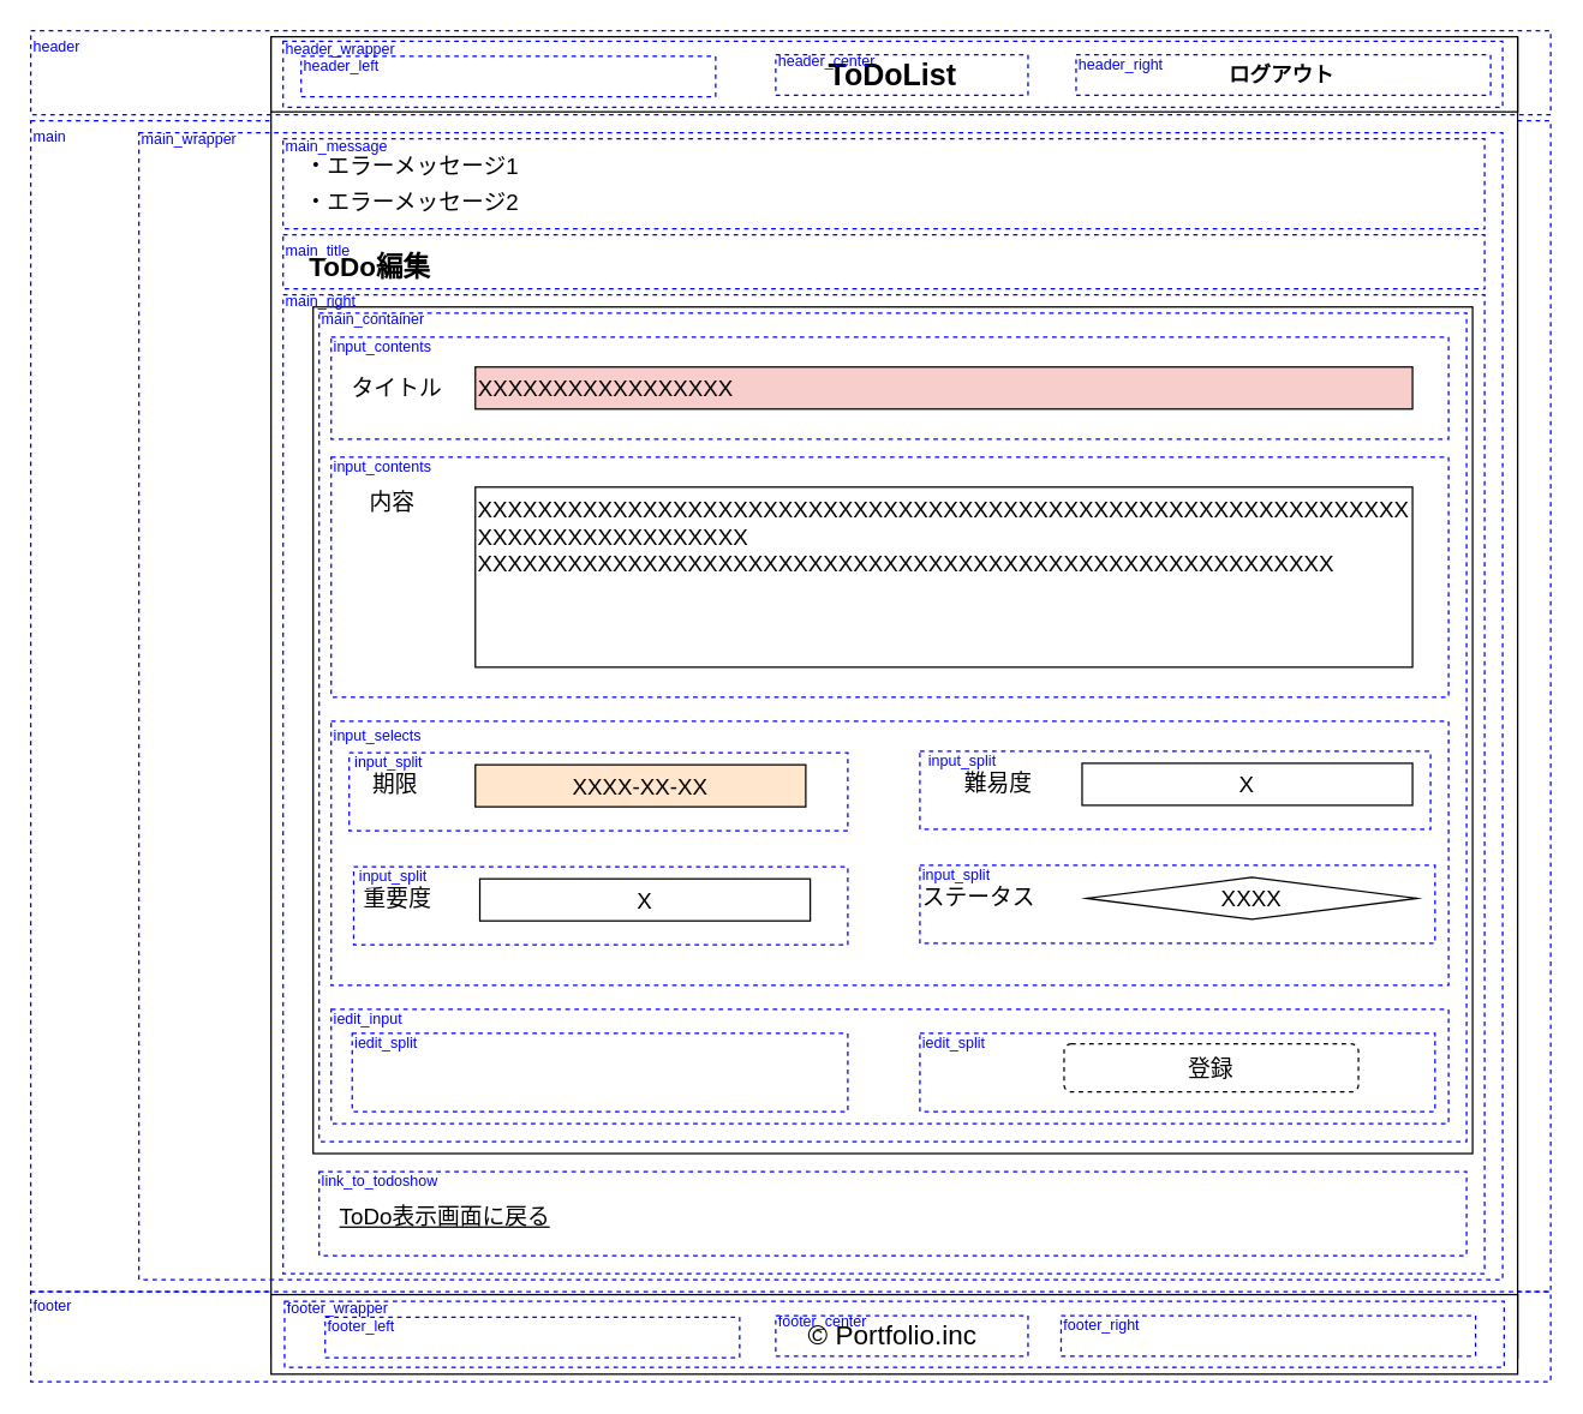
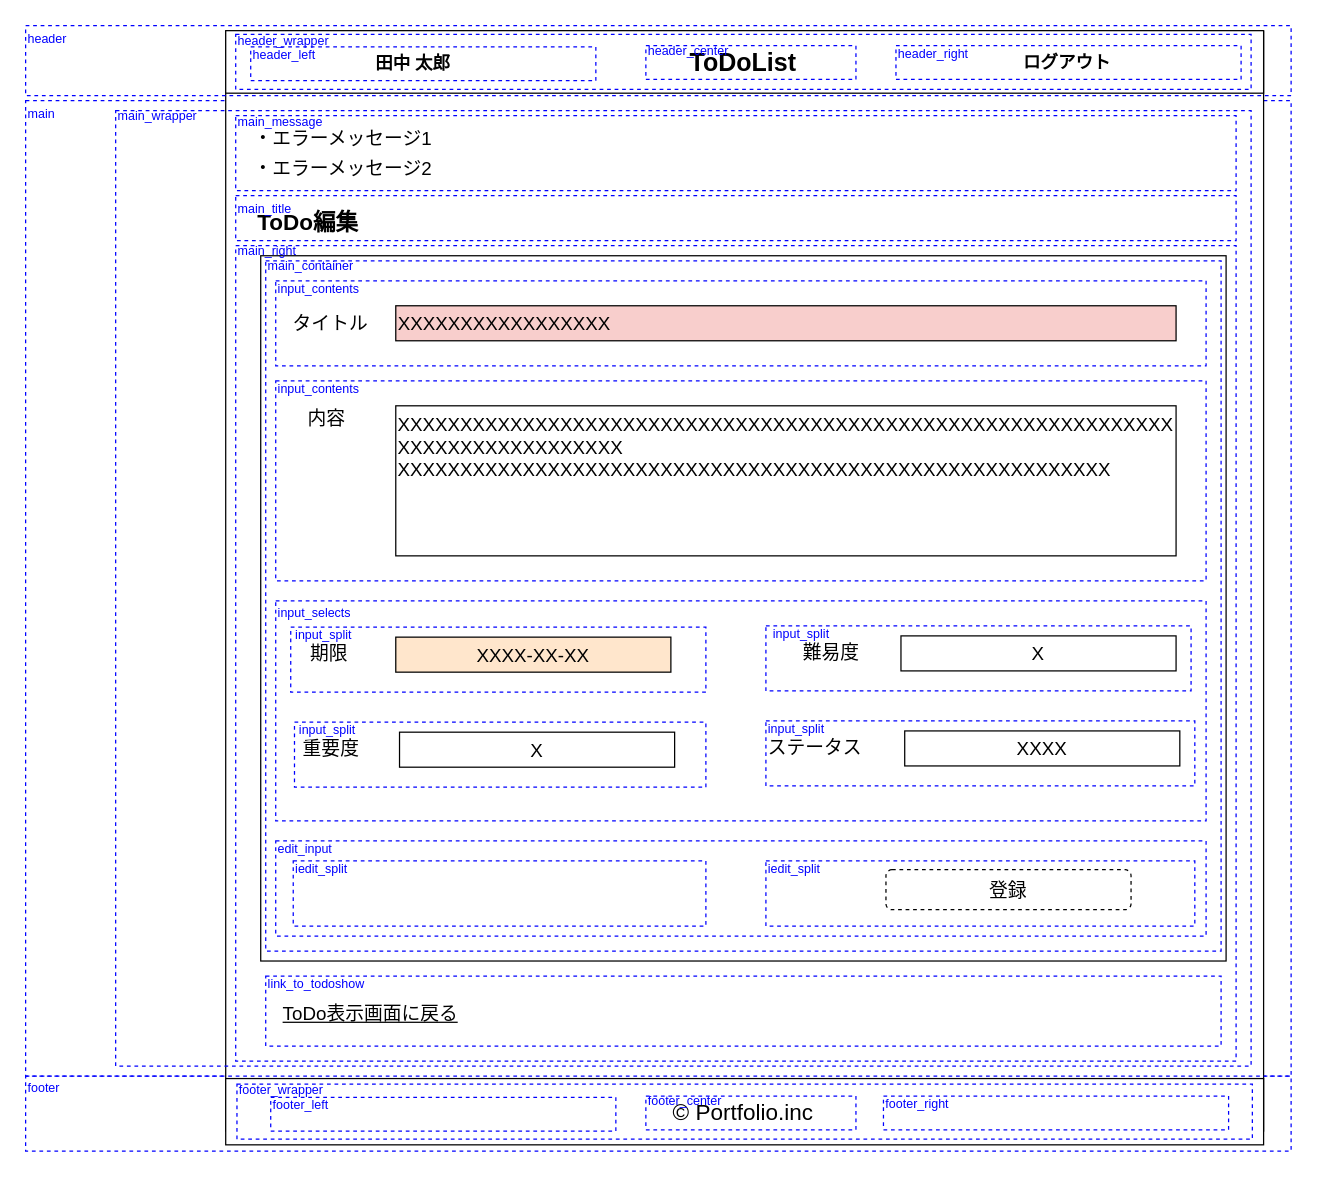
+ <mxCell id="9" value="&lt;span style=&quot;font-size: 14px;&quot;&gt;&lt;b style=&quot;font-size: 14px;&quot;&gt;田中 太郎&lt;/b&gt;&lt;/span&gt;" style="text;html=1;strokeColor=none;fillColor=none;align=center;verticalAlign=middle;whiteSpace=wrap;rounded=0;fontSize=14;" parent="3" vertex="1"><mxGeometry x="100" y="16" width="100" height="20" as="geometry" /></mxCell>
- <mxCell id="73" value="XXXX" style="rhombus;whiteSpace=wrap;html=1;fontSize=15;" parent="1" vertex="1"><mxGeometry x="723" y="584" width="220" height="28" as="geometry" /></mxCell>
+ <mxCell id="73" value="XXXX" style="rounded=0;whiteSpace=wrap;html=1;fontSize=15;" parent="1" vertex="1"><mxGeometry x="723" y="584" width="220" height="28" as="geometry" /></mxCell>
- <mxCell id="62" value="iedit_input" style="text;html=1;strokeColor=none;fillColor=none;align=left;verticalAlign=middle;whiteSpace=wrap;rounded=0;dashed=1;fontColor=#0000FF;fontSize=10;" parent="1" vertex="1"><mxGeometry x="220" y="672" width="80" height="12" as="geometry" /></mxCell>
+ <mxCell id="62" value="edit_input" style="text;html=1;strokeColor=none;fillColor=none;align=left;verticalAlign=middle;whiteSpace=wrap;rounded=0;dashed=1;fontColor=#0000FF;fontSize=10;" parent="1" vertex="1"><mxGeometry x="220" y="672" width="80" height="12" as="geometry" /></mxCell>
